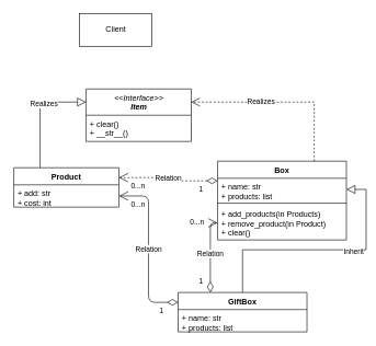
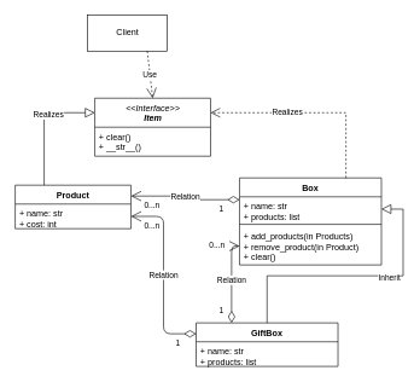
+ <mxCell id="28" value="Use" style="endArrow=open;endSize=12;dashed=1;html=1;exitX=0.75;exitY=1;exitDx=0;exitDy=0;entryX=0.5;entryY=0;entryDx=0;entryDy=0;" edge="1" parent="1" source="27" target="2"><mxGeometry width="160" relative="1" as="geometry"><mxPoint x="290" y="75" as="sourcePoint" /><mxPoint x="450" y="75" as="targetPoint" /></mxGeometry></mxCell>
- <mxCell id="18" value="Relation" style="endArrow=open;html=1;endSize=12;startArrow=diamondThin;startSize=14;startFill=0;edgeStyle=orthogonalEdgeStyle;entryX=1;entryY=0.25;entryDx=0;entryDy=0;exitX=0;exitY=0.25;exitDx=0;exitDy=0;dashed=1;" edge="1" parent="1" source="6" target="4"><mxGeometry relative="1" as="geometry"><mxPoint x="130" y="405" as="sourcePoint" /><mxPoint x="290" y="405" as="targetPoint" /></mxGeometry></mxCell>
+ <mxCell id="18" value="Relation" style="endArrow=open;html=1;endSize=12;startArrow=diamondThin;startSize=14;startFill=0;edgeStyle=orthogonalEdgeStyle;entryX=1;entryY=0.25;entryDx=0;entryDy=0;exitX=0;exitY=0.25;exitDx=0;exitDy=0;" edge="1" parent="1" source="6" target="4"><mxGeometry relative="1" as="geometry"><mxPoint x="130" y="405" as="sourcePoint" /><mxPoint x="290" y="405" as="targetPoint" /></mxGeometry></mxCell>
- <mxCell id="5" value="+ add: str&#10;+ cost: int" style="text;strokeColor=none;fillColor=none;align=left;verticalAlign=top;spacingLeft=4;spacingRight=4;overflow=hidden;rotatable=0;points=[[0,0.5],[1,0.5]];portConstraint=eastwest;" vertex="1" parent="4"><mxGeometry y="26" width="160" height="34" as="geometry" /></mxCell>
+ <mxCell id="5" value="+ name: str&#10;+ cost: int" style="text;strokeColor=none;fillColor=none;align=left;verticalAlign=top;spacingLeft=4;spacingRight=4;overflow=hidden;rotatable=0;points=[[0,0.5],[1,0.5]];portConstraint=eastwest;" vertex="1" parent="4"><mxGeometry y="26" width="160" height="34" as="geometry" /></mxCell>
